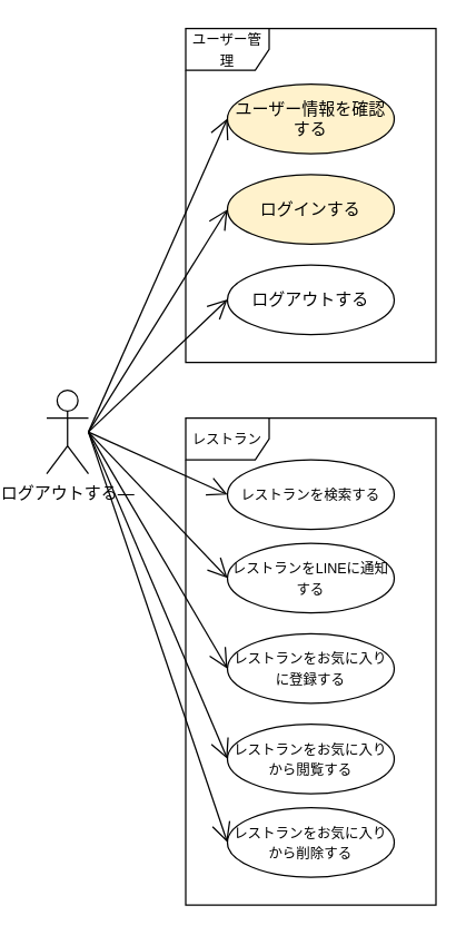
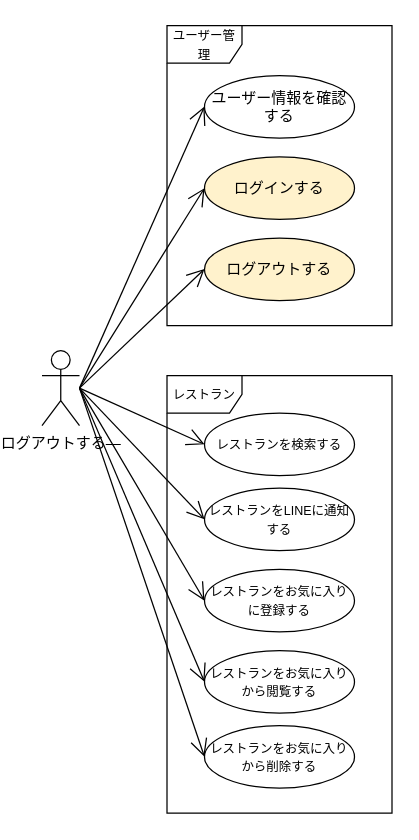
- <mxCell id="17" value="ユーザー情報を確認する" style="ellipse;whiteSpace=wrap;html=1;fillColor=#fff2cc;" parent="1" vertex="1"><mxGeometry x="150" y="60" width="120" height="50" as="geometry" /></mxCell>
+ <mxCell id="17" value="ユーザー情報を確認する" style="ellipse;whiteSpace=wrap;html=1;" parent="1" vertex="1"><mxGeometry x="150" y="60" width="120" height="50" as="geometry" /></mxCell>
- <mxCell id="16" value="ログアウトする" style="ellipse;whiteSpace=wrap;html=1;" parent="1" vertex="1"><mxGeometry x="150" y="190" width="120" height="50" as="geometry" /></mxCell>
+ <mxCell id="16" value="ログアウトする" style="ellipse;whiteSpace=wrap;html=1;fillColor=#fff2cc;" parent="1" vertex="1"><mxGeometry x="150" y="190" width="120" height="50" as="geometry" /></mxCell>
